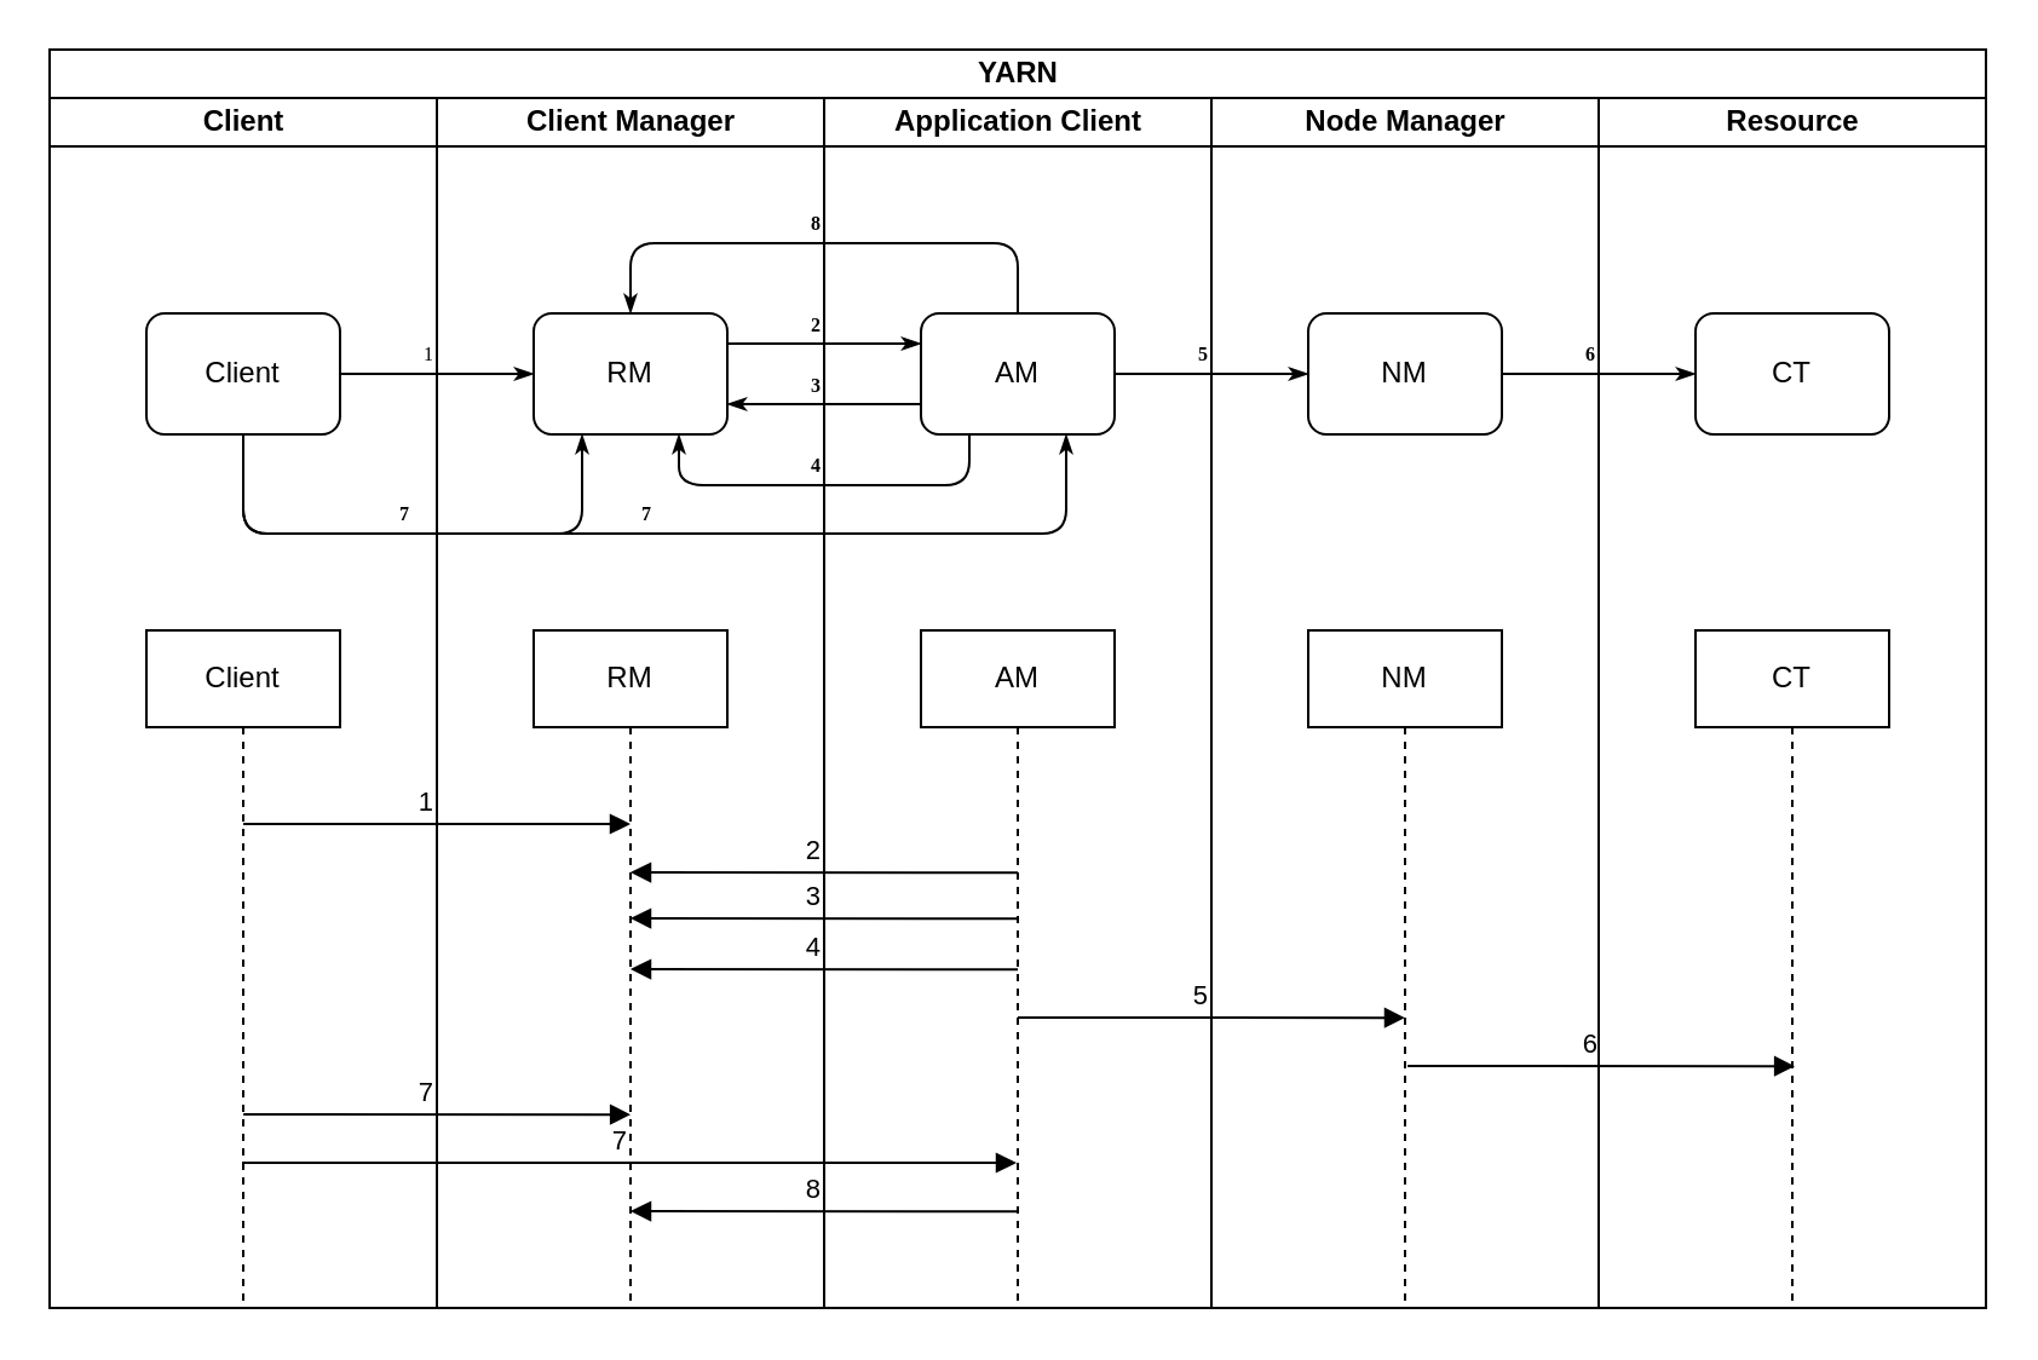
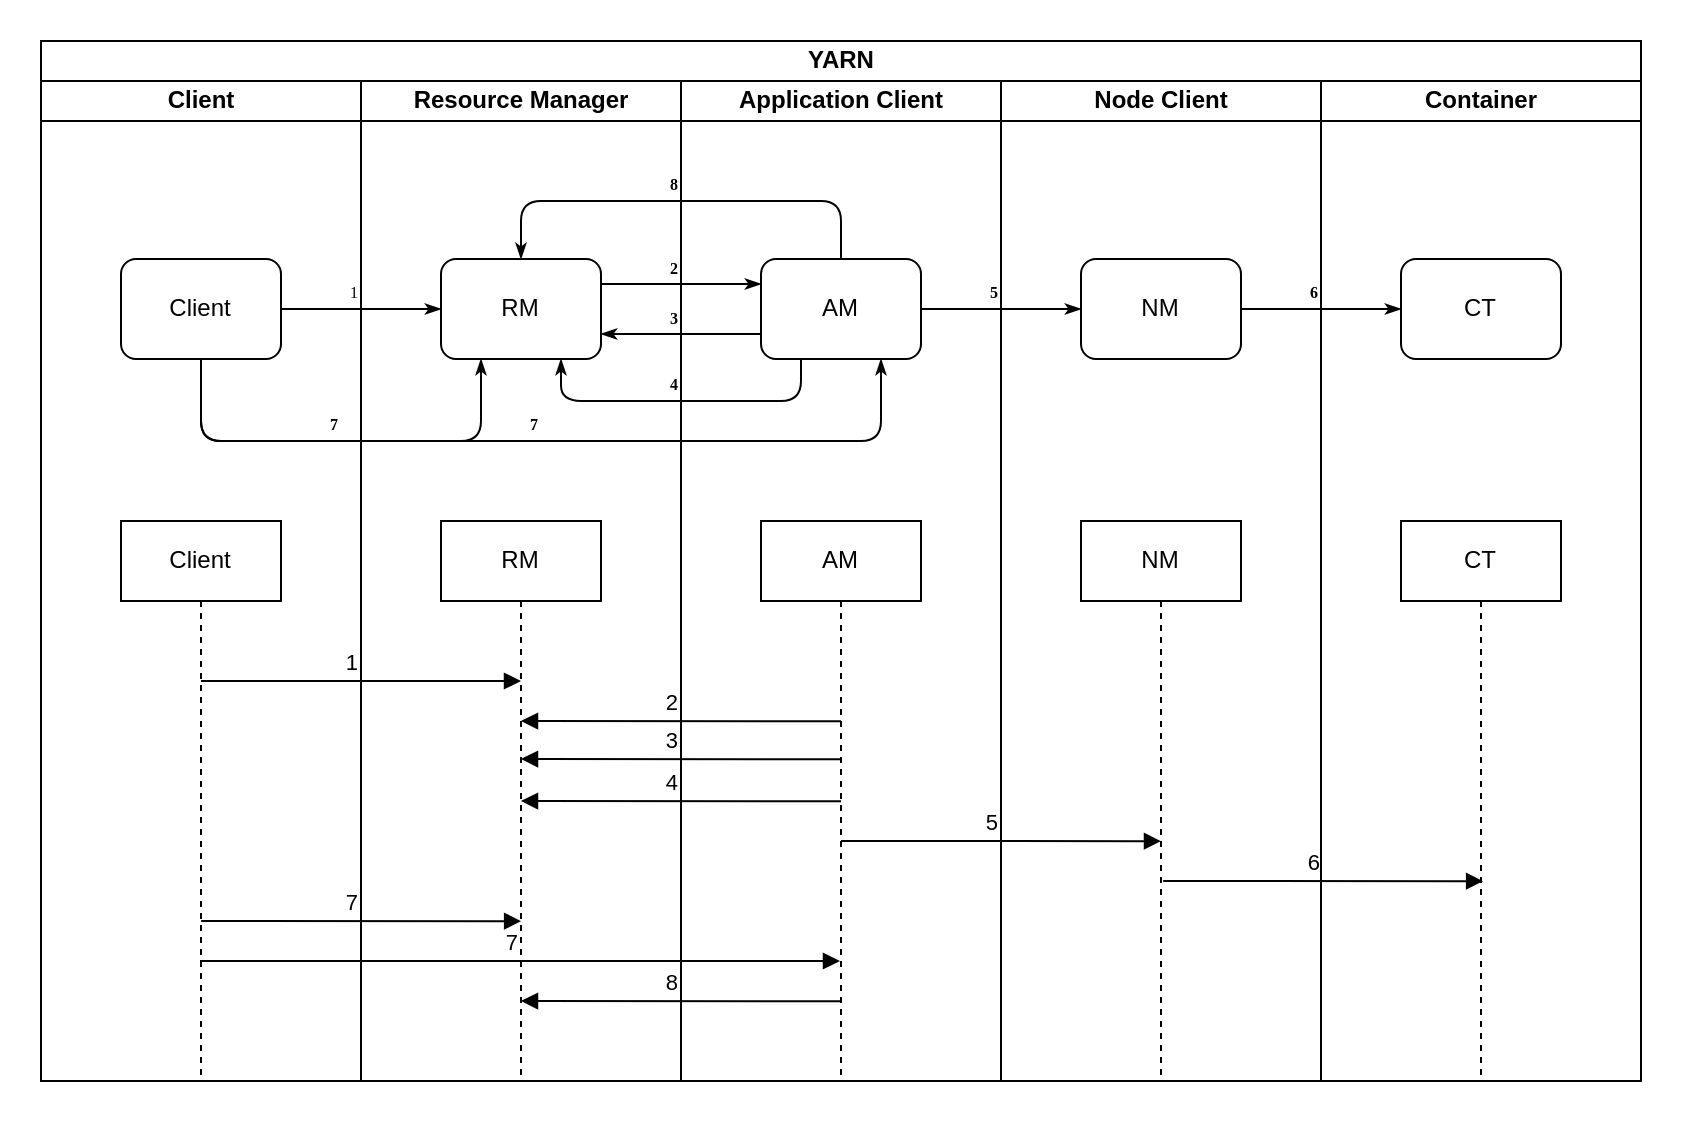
- <mxCell id="12" value="Client Manager" style="swimlane;html=1;startSize=20;" parent="2" vertex="1"><mxGeometry x="160" y="20" width="160" height="500" as="geometry" /></mxCell>
+ <mxCell id="12" value="Resource Manager" style="swimlane;html=1;startSize=20;" parent="2" vertex="1"><mxGeometry x="160" y="20" width="160" height="500" as="geometry" /></mxCell>
- <mxCell id="21" value="Node Manager" style="swimlane;html=1;startSize=20;" parent="2" vertex="1"><mxGeometry x="480" y="20" width="160" height="500" as="geometry" /></mxCell>
+ <mxCell id="21" value="Node Client" style="swimlane;html=1;startSize=20;" parent="2" vertex="1"><mxGeometry x="480" y="20" width="160" height="500" as="geometry" /></mxCell>
- <mxCell id="25" value="Resource" style="swimlane;html=1;startSize=20;" parent="2" vertex="1"><mxGeometry x="640" y="20" width="160" height="500" as="geometry" /></mxCell>
+ <mxCell id="25" value="Container" style="swimlane;html=1;startSize=20;" parent="2" vertex="1"><mxGeometry x="640" y="20" width="160" height="500" as="geometry" /></mxCell>
